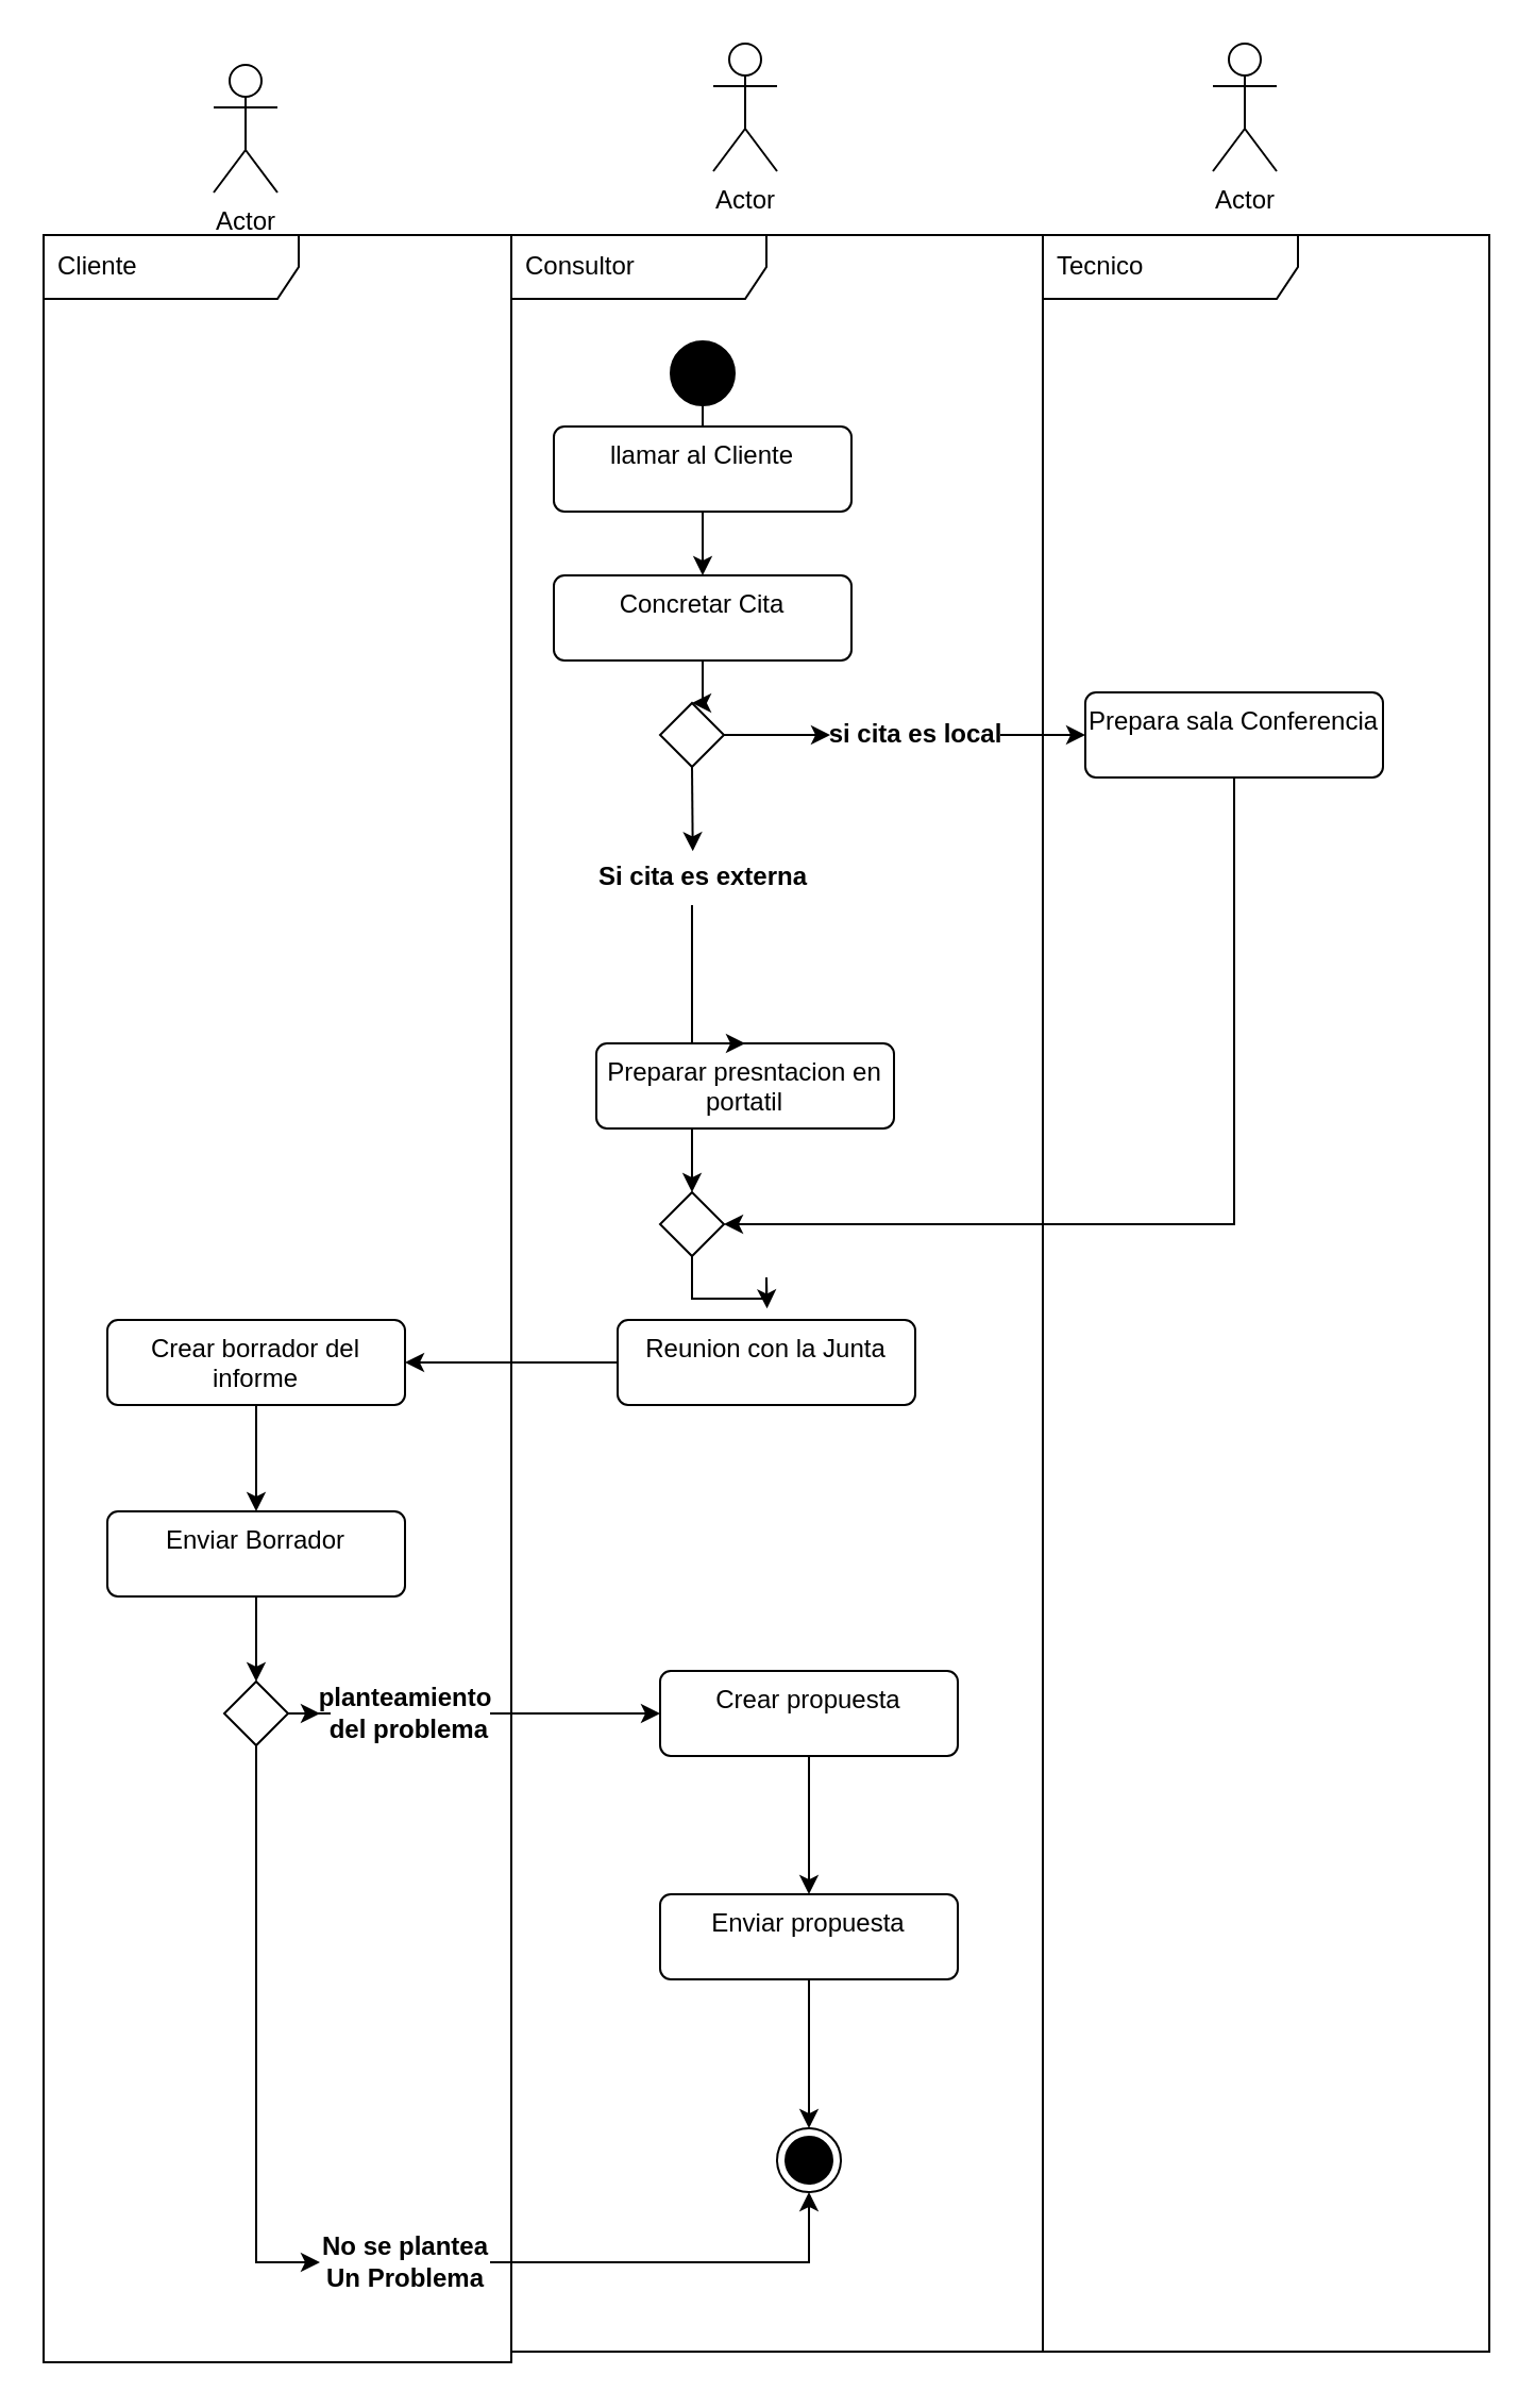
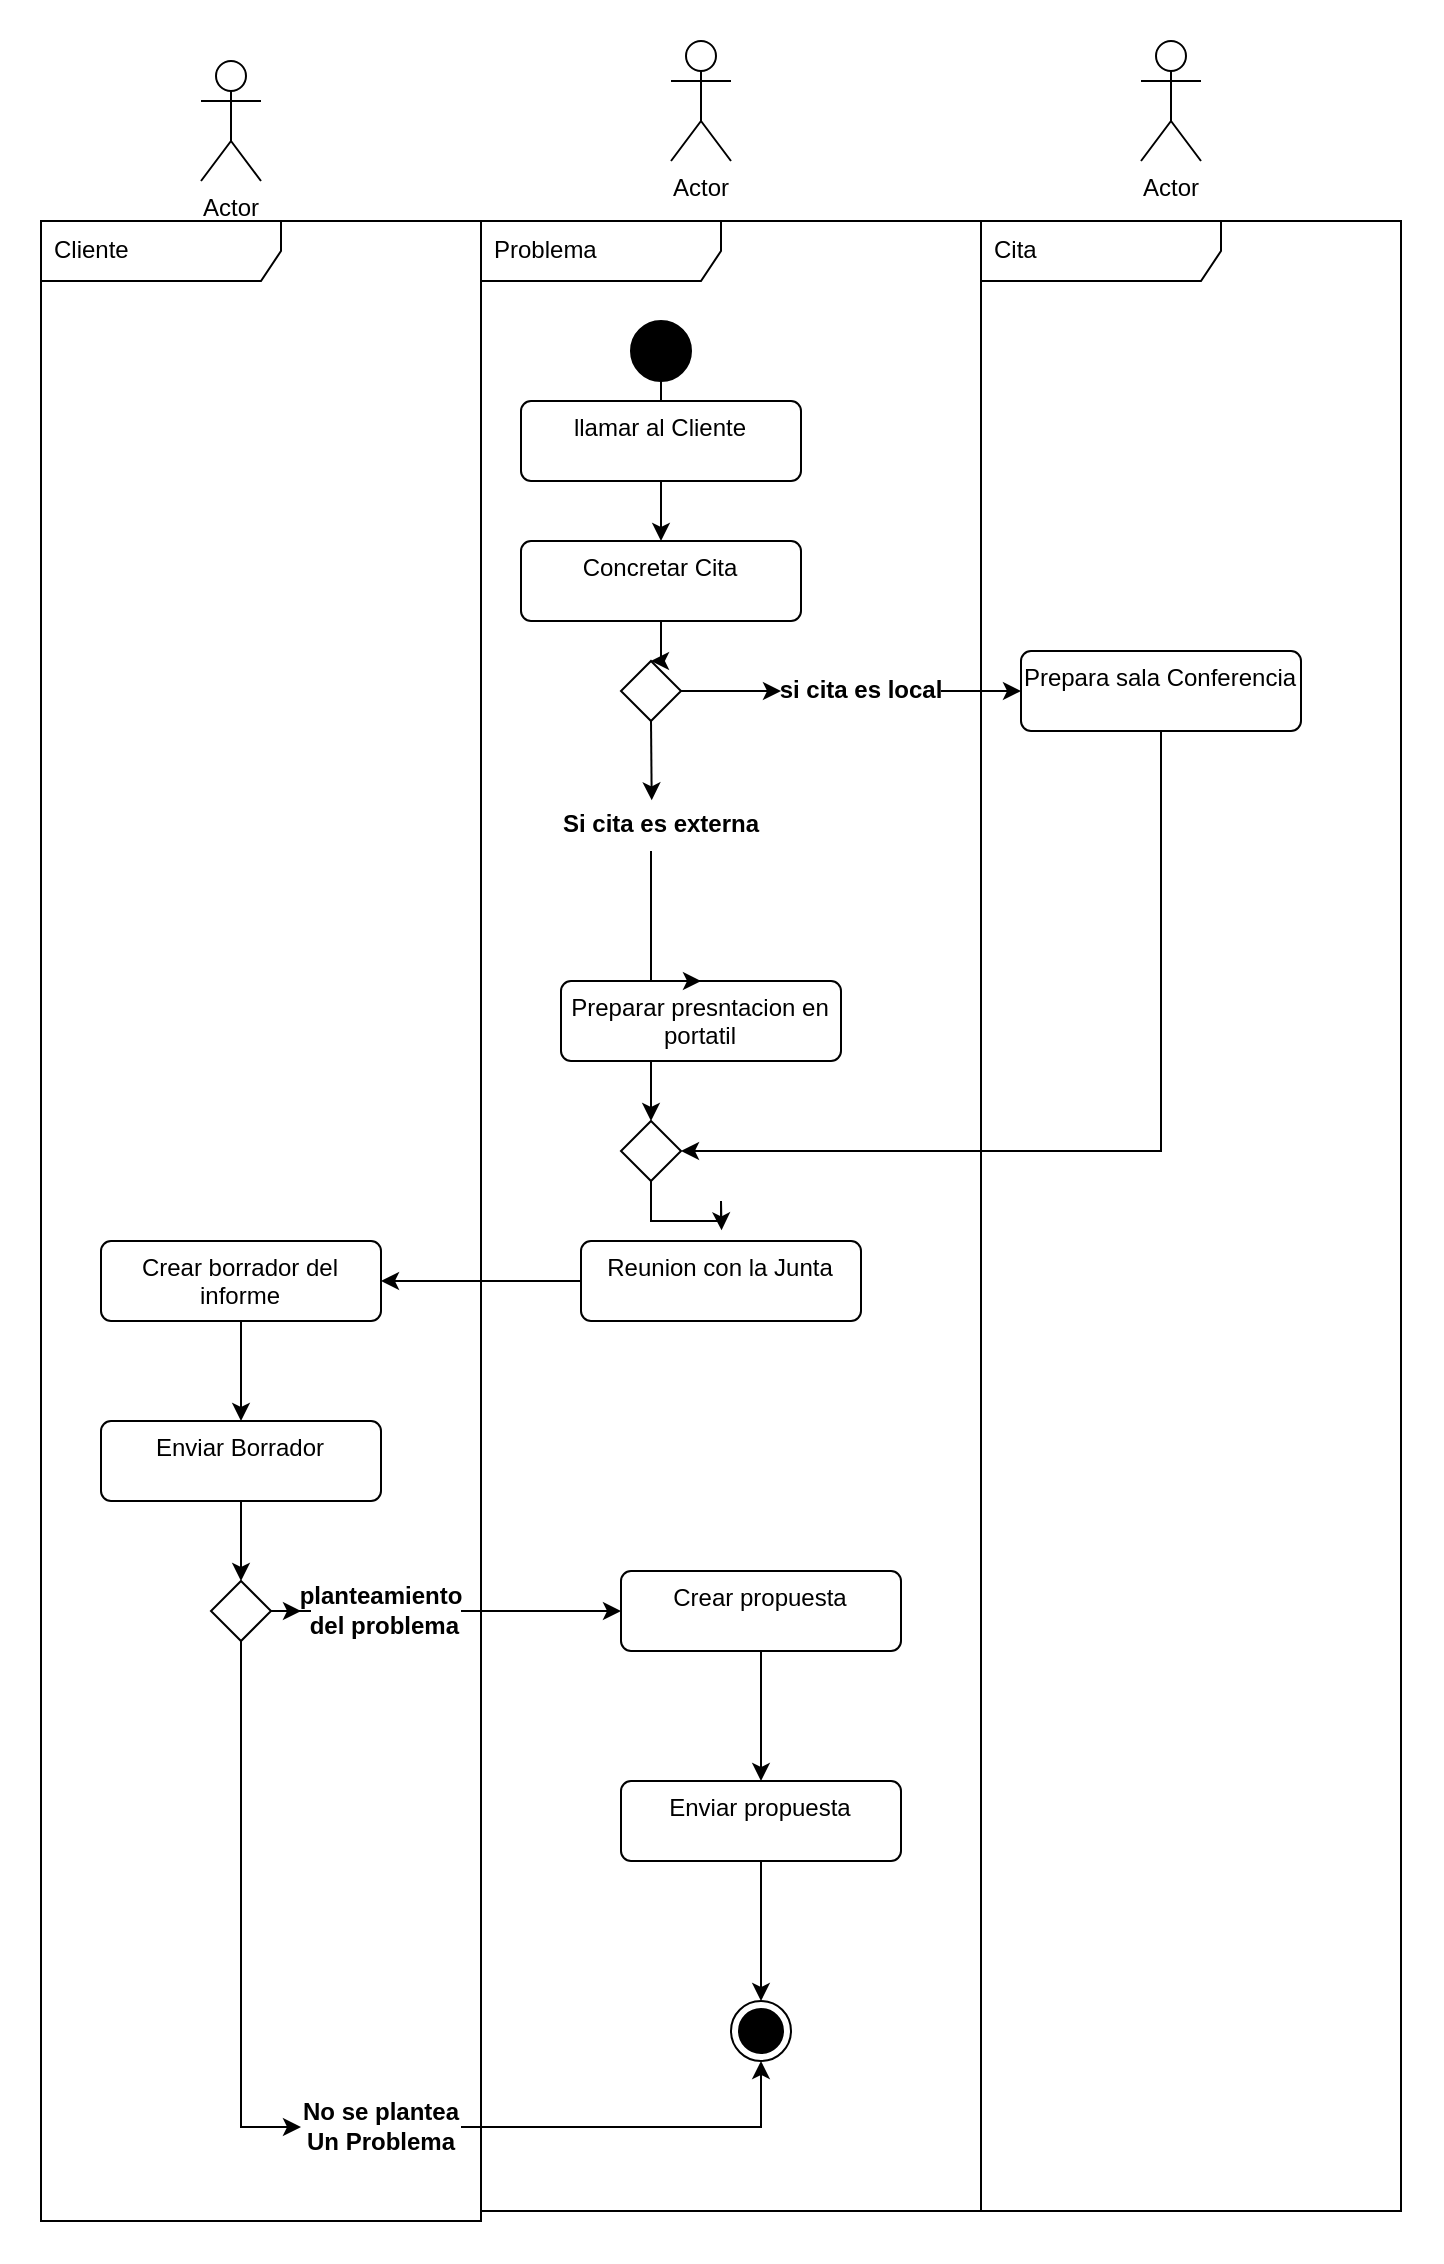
- <mxCell id="42" value="Consultor" style="shape=umlFrame;whiteSpace=wrap;html=1;width=120;height=30;boundedLbl=1;verticalAlign=middle;align=left;spacingLeft=5;" parent="1" vertex="1"><mxGeometry x="240" y="110" width="250" height="995" as="geometry" /></mxCell>
+ <mxCell id="42" value="Problema" style="shape=umlFrame;whiteSpace=wrap;html=1;width=120;height=30;boundedLbl=1;verticalAlign=middle;align=left;spacingLeft=5;" parent="1" vertex="1"><mxGeometry x="240" y="110" width="250" height="995" as="geometry" /></mxCell>
- <mxCell id="43" value="Tecnico" style="shape=umlFrame;whiteSpace=wrap;html=1;width=120;height=30;boundedLbl=1;verticalAlign=middle;align=left;spacingLeft=5;" parent="1" vertex="1"><mxGeometry x="490" y="110" width="210" height="995" as="geometry" /></mxCell>
+ <mxCell id="43" value="Cita" style="shape=umlFrame;whiteSpace=wrap;html=1;width=120;height=30;boundedLbl=1;verticalAlign=middle;align=left;spacingLeft=5;" parent="1" vertex="1"><mxGeometry x="490" y="110" width="210" height="995" as="geometry" /></mxCell>
